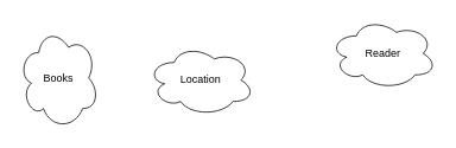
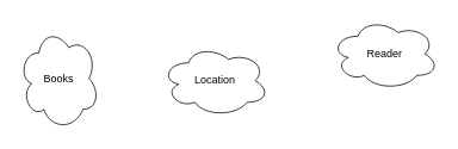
- <mxCell id="4" value="Location" style="ellipse;shape=cloud;whiteSpace=wrap;html=1;" vertex="1" parent="1"><mxGeometry x="165" y="50" width="120" height="80" as="geometry" /></mxCell>
+ <mxCell id="4" value="Location" style="ellipse;shape=cloud;whiteSpace=wrap;html=1;" vertex="1" parent="1"><mxGeometry x="180" y="50" width="120" height="80" as="geometry" /></mxCell>
